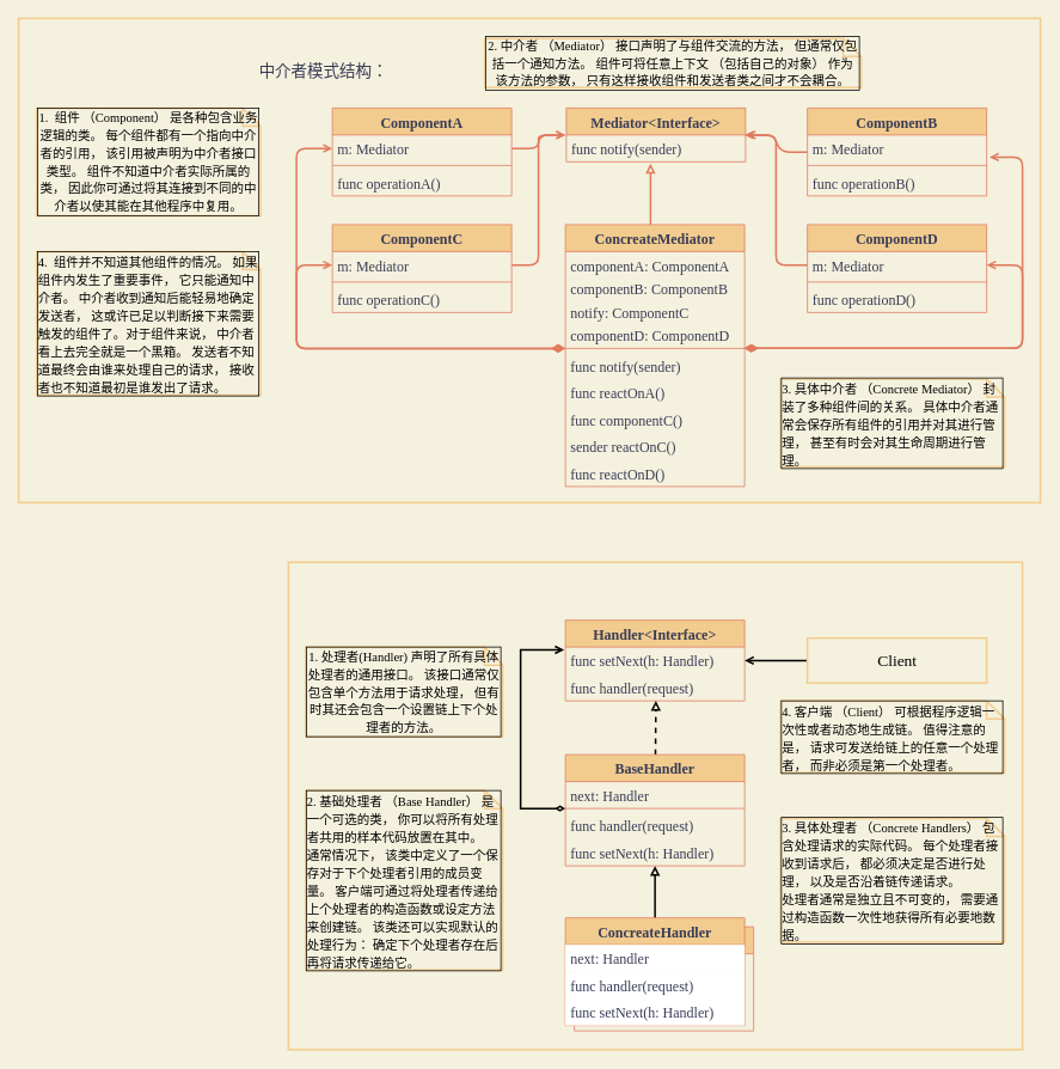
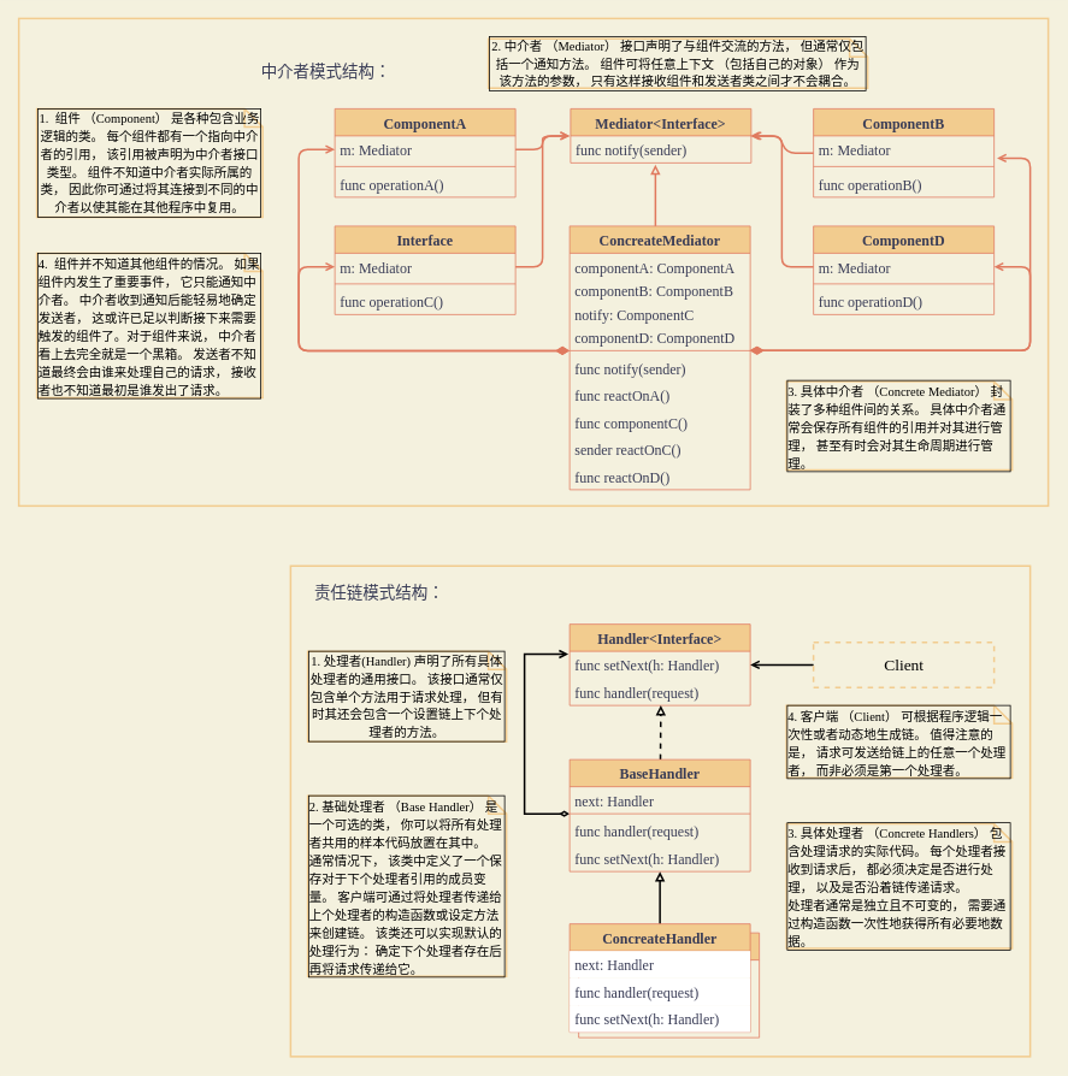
- <mxCell id="15" value="ComponentC" style="swimlane;fontStyle=1;align=center;verticalAlign=top;childLayout=stackLayout;horizontal=1;startSize=30;horizontalStack=0;resizeParent=1;resizeParentMax=0;resizeLast=0;collapsible=1;marginBottom=0;fontFamily=Times New Roman;fontSize=16;rounded=0;fillColor=#F2CC8F;strokeColor=#E07A5F;fontColor=#393C56;" parent="2" vertex="1"><mxGeometry x="350" y="230" width="200" height="98" as="geometry" /></mxCell>
+ <mxCell id="15" value="Interface" style="swimlane;fontStyle=1;align=center;verticalAlign=top;childLayout=stackLayout;horizontal=1;startSize=30;horizontalStack=0;resizeParent=1;resizeParentMax=0;resizeLast=0;collapsible=1;marginBottom=0;fontFamily=Times New Roman;fontSize=16;rounded=0;fillColor=#F2CC8F;strokeColor=#E07A5F;fontColor=#393C56;" parent="2" vertex="1"><mxGeometry x="350" y="230" width="200" height="98" as="geometry" /></mxCell>
+ <mxCell id="52" value="责任链模式结构：" style="text;html=1;strokeColor=none;fillColor=none;align=center;verticalAlign=middle;whiteSpace=wrap;rounded=0;fontFamily=Times New Roman;fontSize=18;fontColor=#393C56;" parent="47" vertex="1"><mxGeometry x="19" y="13.5" width="159" height="33" as="geometry" /></mxCell>
- <mxCell id="69" value="Client" style="html=1;labelBackgroundColor=none;fontColor=default;fillColor=none;gradientColor=none;fontSize=18;fontFamily=Times New Roman;strokeColor=#F2CC8F;strokeWidth=2;" vertex="1" parent="47"><mxGeometry x="579" y="84.5" width="200" height="50" as="geometry" /></mxCell>
+ <mxCell id="69" value="Client" style="html=1;labelBackgroundColor=none;fontColor=default;fillColor=none;gradientColor=none;fontSize=18;fontFamily=Times New Roman;strokeColor=#F2CC8F;strokeWidth=2;dashed=1;" vertex="1" parent="47"><mxGeometry x="579" y="84.5" width="200" height="50" as="geometry" /></mxCell>
